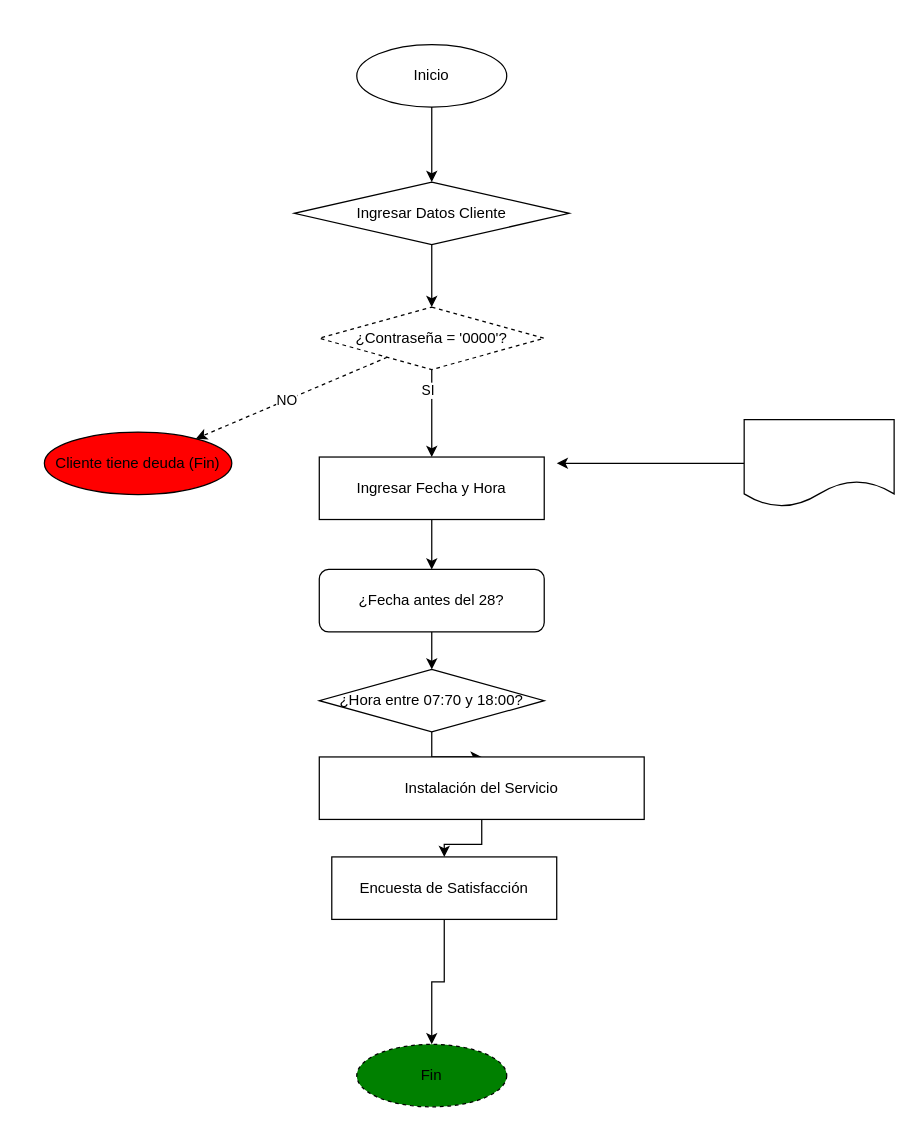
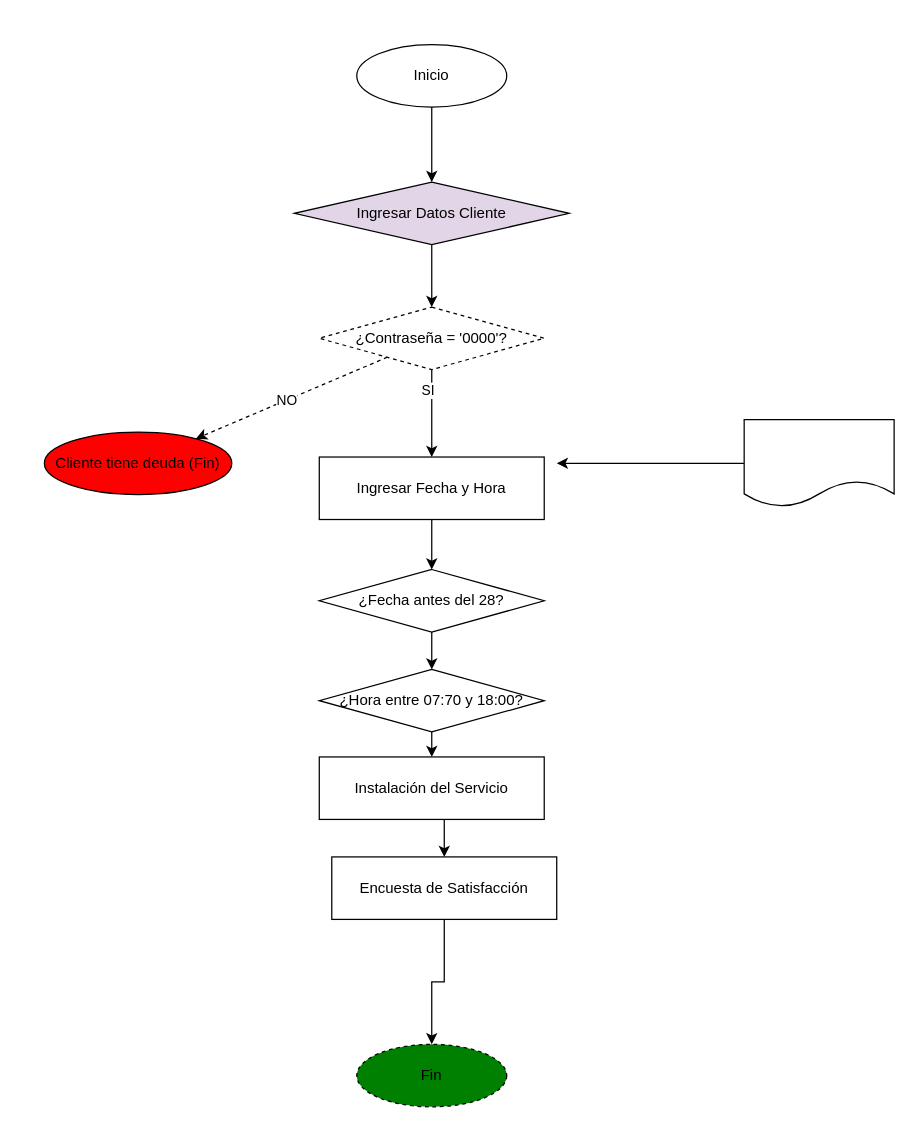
- <mxCell id="5" value="Ingresar Datos Cliente" style="rhombus;whiteSpace=wrap;html=1;" parent="1" vertex="1"><mxGeometry x="220" y="130" width="220" height="50" as="geometry" /></mxCell>
+ <mxCell id="5" value="Ingresar Datos Cliente" style="rhombus;whiteSpace=wrap;html=1;fillColor=#e1d5e7;" parent="1" vertex="1"><mxGeometry x="220" y="130" width="220" height="50" as="geometry" /></mxCell>
- <mxCell id="13" value="¿Fecha antes del 28?" style="whiteSpace=wrap;html=1;rounded=1;" parent="1" vertex="1"><mxGeometry x="240" y="440" width="180" height="50" as="geometry" /></mxCell>
+ <mxCell id="13" value="¿Fecha antes del 28?" style="rhombus;whiteSpace=wrap;html=1;" parent="1" vertex="1"><mxGeometry x="240" y="440" width="180" height="50" as="geometry" /></mxCell>
- <mxCell id="17" value="Instalación del Servicio" style="rectangle;whiteSpace=wrap;html=1;" parent="1" vertex="1"><mxGeometry x="240" y="590" width="260" height="50" as="geometry" /></mxCell>
+ <mxCell id="17" value="Instalación del Servicio" style="rectangle;whiteSpace=wrap;html=1;" parent="1" vertex="1"><mxGeometry x="240" y="590" width="180" height="50" as="geometry" /></mxCell>
